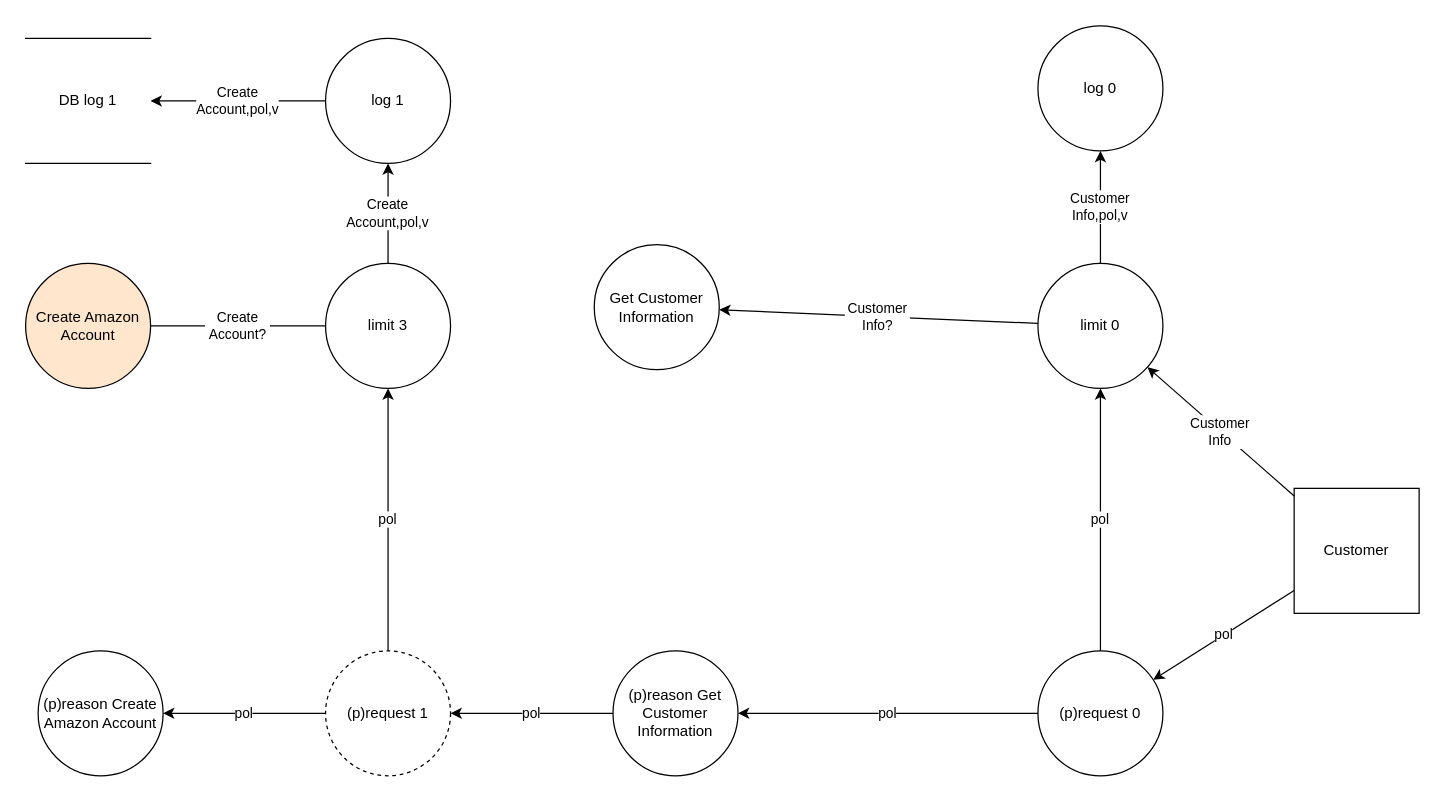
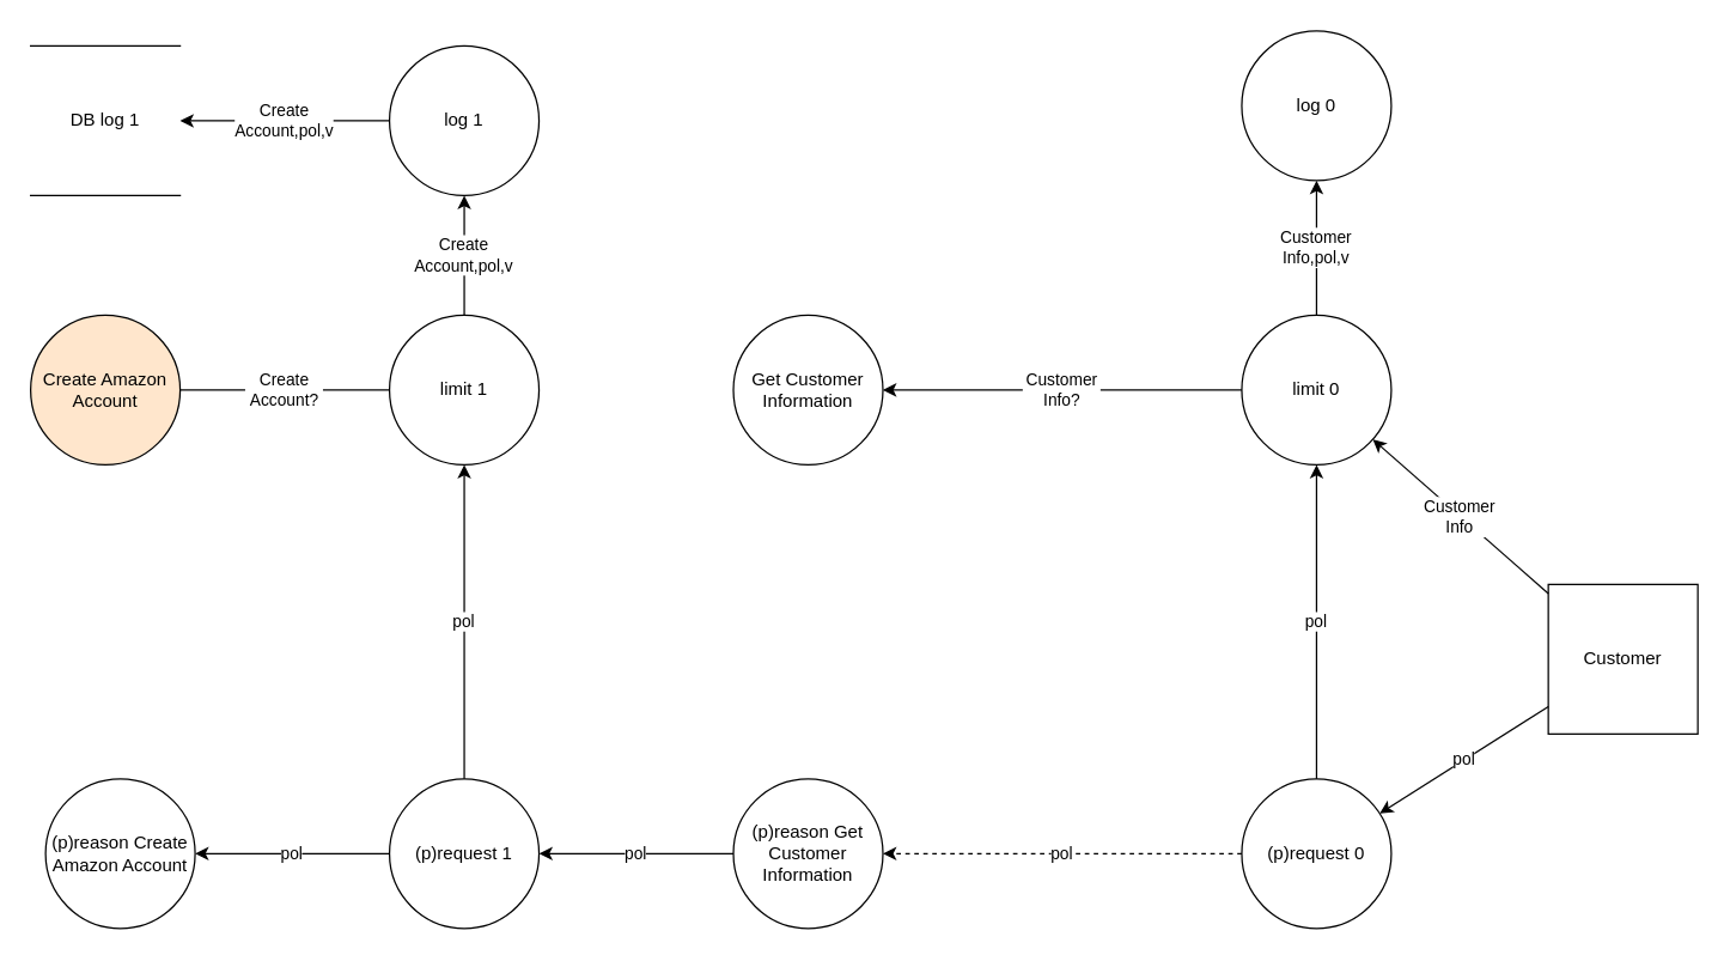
- <mxCell id="3" value="Get Customer Information" style="ellipse;whiteSpace=wrap;" parent="1" vertex="1"><mxGeometry x="475" y="195" width="100" height="100" as="geometry" /></mxCell>
+ <mxCell id="3" value="Get Customer Information" style="ellipse;whiteSpace=wrap;" parent="1" vertex="1"><mxGeometry x="490" y="210" width="100" height="100" as="geometry" /></mxCell>
- <mxCell id="17" value="limit 3" style="ellipse;whiteSpace=wrap;" parent="1" vertex="1"><mxGeometry x="260" y="210" width="100" height="100" as="geometry" /></mxCell>
+ <mxCell id="17" value="limit 1" style="ellipse;whiteSpace=wrap;" parent="1" vertex="1"><mxGeometry x="260" y="210" width="100" height="100" as="geometry" /></mxCell>
- <mxCell id="18" value="(p)request 1" style="ellipse;whiteSpace=wrap;dashed=1;" parent="1" vertex="1"><mxGeometry x="260" y="520" width="100" height="100" as="geometry" /></mxCell>
+ <mxCell id="18" value="(p)request 1" style="ellipse;whiteSpace=wrap;" parent="1" vertex="1"><mxGeometry x="260" y="520" width="100" height="100" as="geometry" /></mxCell>
- <mxCell id="16" value="pol" style="endArrow=classic;whiteSpace=wrap;" parent="1" source="10" target="7" edge="1"><mxGeometry width="50" height="50" as="geometry"><mxPoint x="90" y="580" as="sourcePoint" /><mxPoint x="330" y="500" as="targetPoint" /></mxGeometry></mxCell>
+ <mxCell id="16" value="pol" style="endArrow=classic;whiteSpace=wrap;dashed=1;" parent="1" source="10" target="7" edge="1"><mxGeometry width="50" height="50" as="geometry"><mxPoint x="90" y="580" as="sourcePoint" /><mxPoint x="330" y="500" as="targetPoint" /></mxGeometry></mxCell>
